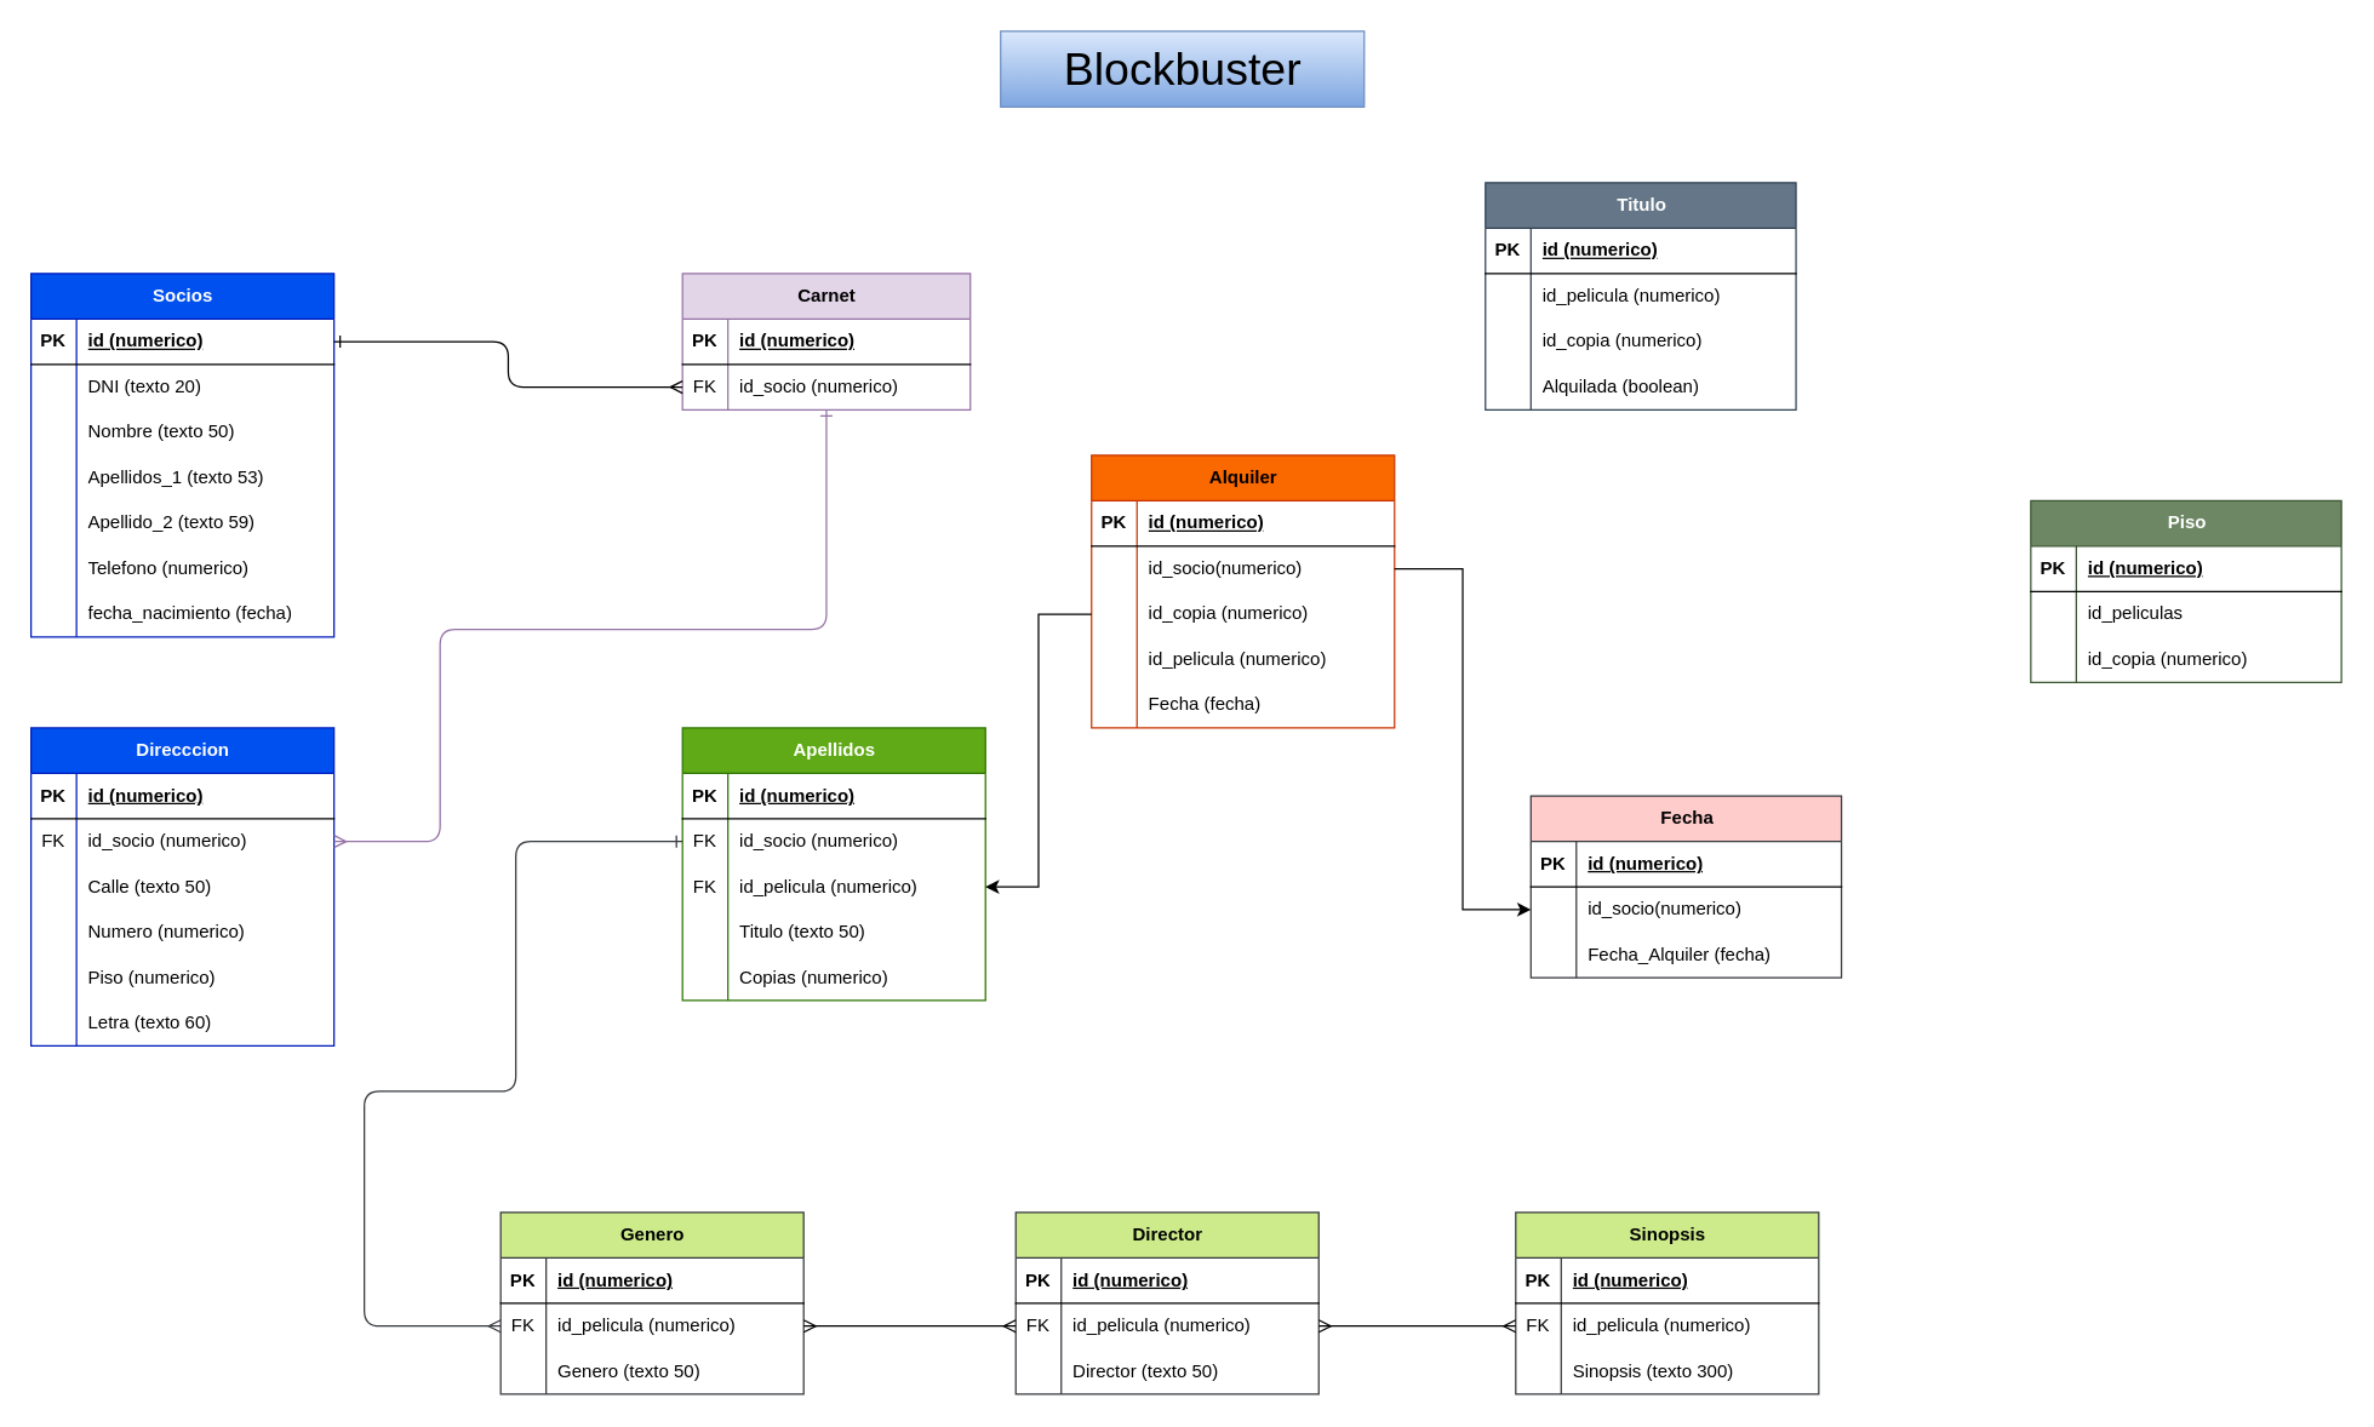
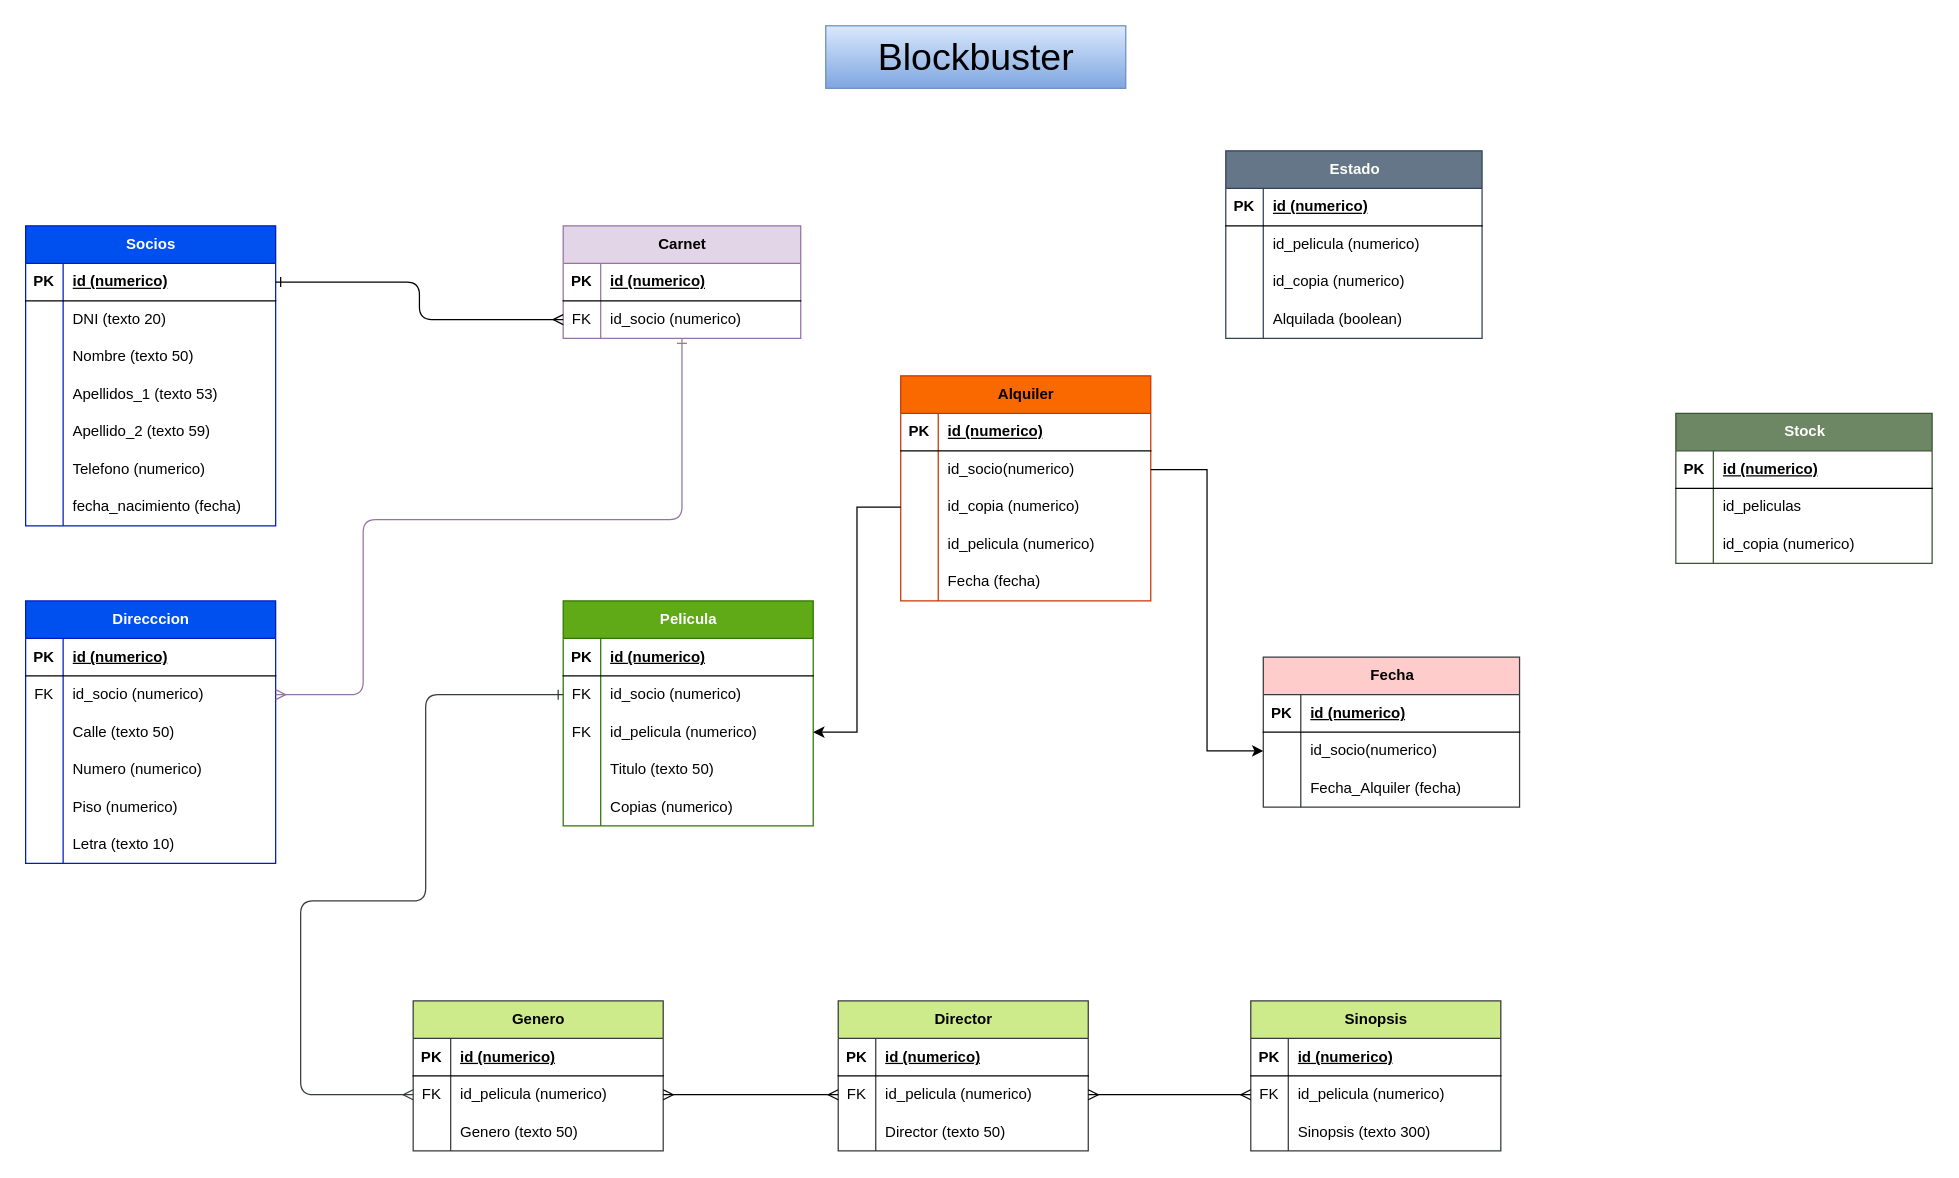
- <mxCell id="127" value="Titulo" style="shape=table;startSize=30;container=1;collapsible=1;childLayout=tableLayout;fixedRows=1;rowLines=0;fontStyle=1;align=center;resizeLast=1;html=1;fillColor=#647687;fontColor=#ffffff;strokeColor=#314354;" vertex="1" parent="1"><mxGeometry x="980" y="120" width="205" height="150" as="geometry" /></mxCell>
+ <mxCell id="127" value="Estado" style="shape=table;startSize=30;container=1;collapsible=1;childLayout=tableLayout;fixedRows=1;rowLines=0;fontStyle=1;align=center;resizeLast=1;html=1;fillColor=#647687;fontColor=#ffffff;strokeColor=#314354;" vertex="1" parent="1"><mxGeometry x="980" y="120" width="205" height="150" as="geometry" /></mxCell>
- <mxCell id="140" value="Piso" style="shape=table;startSize=30;container=1;collapsible=1;childLayout=tableLayout;fixedRows=1;rowLines=0;fontStyle=1;align=center;resizeLast=1;html=1;fillColor=#6d8764;fontColor=#ffffff;strokeColor=#3A5431;" vertex="1" parent="1"><mxGeometry x="1340" y="330" width="205" height="120" as="geometry" /></mxCell>
+ <mxCell id="140" value="Stock" style="shape=table;startSize=30;container=1;collapsible=1;childLayout=tableLayout;fixedRows=1;rowLines=0;fontStyle=1;align=center;resizeLast=1;html=1;fillColor=#6d8764;fontColor=#ffffff;strokeColor=#3A5431;" vertex="1" parent="1"><mxGeometry x="1340" y="330" width="205" height="120" as="geometry" /></mxCell>
- <mxCell id="53" value="Apellidos" style="shape=table;startSize=30;container=1;collapsible=1;childLayout=tableLayout;fixedRows=1;rowLines=0;fontStyle=1;align=center;resizeLast=1;html=1;fillColor=#60a917;fontColor=#ffffff;strokeColor=#2D7600;shadow=0;swimlaneFillColor=none;gradientColor=none;" vertex="1" parent="1"><mxGeometry x="450" y="480" width="200" height="180" as="geometry" /></mxCell>
+ <mxCell id="53" value="Pelicula" style="shape=table;startSize=30;container=1;collapsible=1;childLayout=tableLayout;fixedRows=1;rowLines=0;fontStyle=1;align=center;resizeLast=1;html=1;fillColor=#60a917;fontColor=#ffffff;strokeColor=#2D7600;shadow=0;swimlaneFillColor=none;gradientColor=none;" vertex="1" parent="1"><mxGeometry x="450" y="480" width="200" height="180" as="geometry" /></mxCell>
- <mxCell id="49" value="Letra (texto 60)" style="shape=partialRectangle;connectable=0;fillColor=none;top=0;left=0;bottom=0;right=0;align=left;spacingLeft=6;overflow=hidden;whiteSpace=wrap;html=1;" vertex="1" parent="47"><mxGeometry x="30" width="170" height="30" as="geometry"><mxRectangle width="170" height="30" as="alternateBounds" /></mxGeometry></mxCell>
+ <mxCell id="49" value="Letra (texto 10)" style="shape=partialRectangle;connectable=0;fillColor=none;top=0;left=0;bottom=0;right=0;align=left;spacingLeft=6;overflow=hidden;whiteSpace=wrap;html=1;" vertex="1" parent="47"><mxGeometry x="30" width="170" height="30" as="geometry"><mxRectangle width="170" height="30" as="alternateBounds" /></mxGeometry></mxCell>
